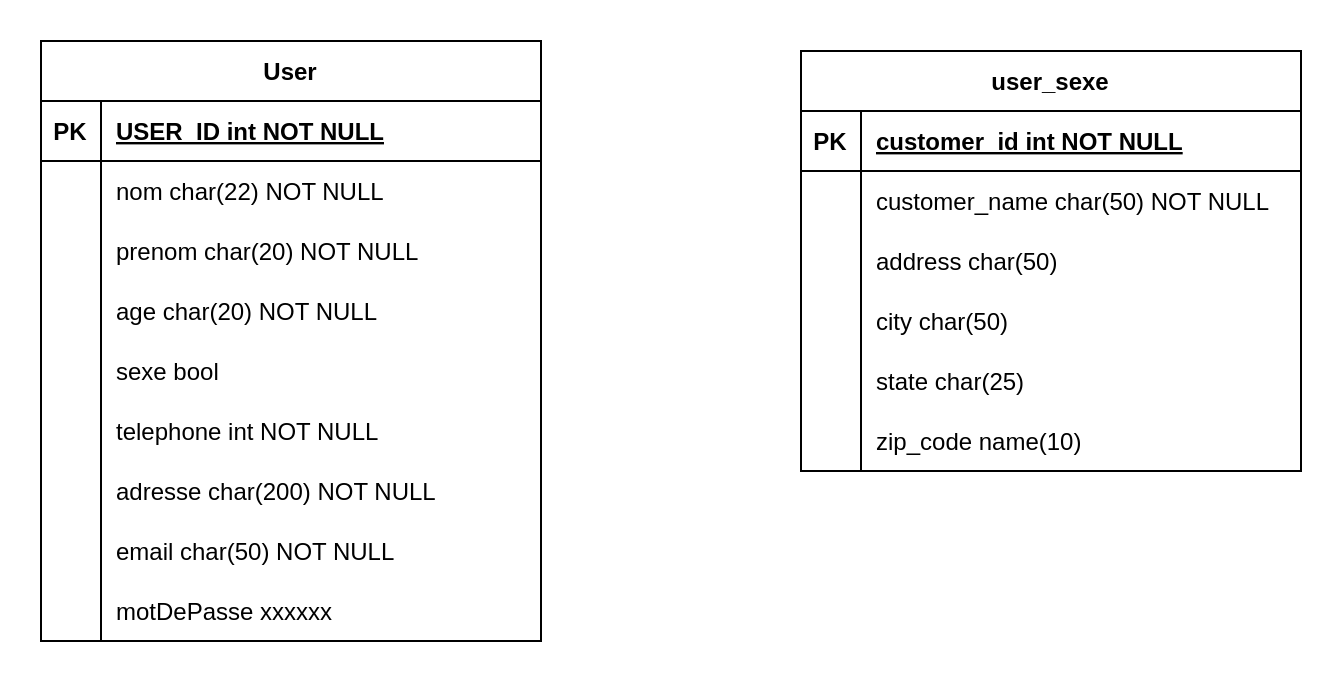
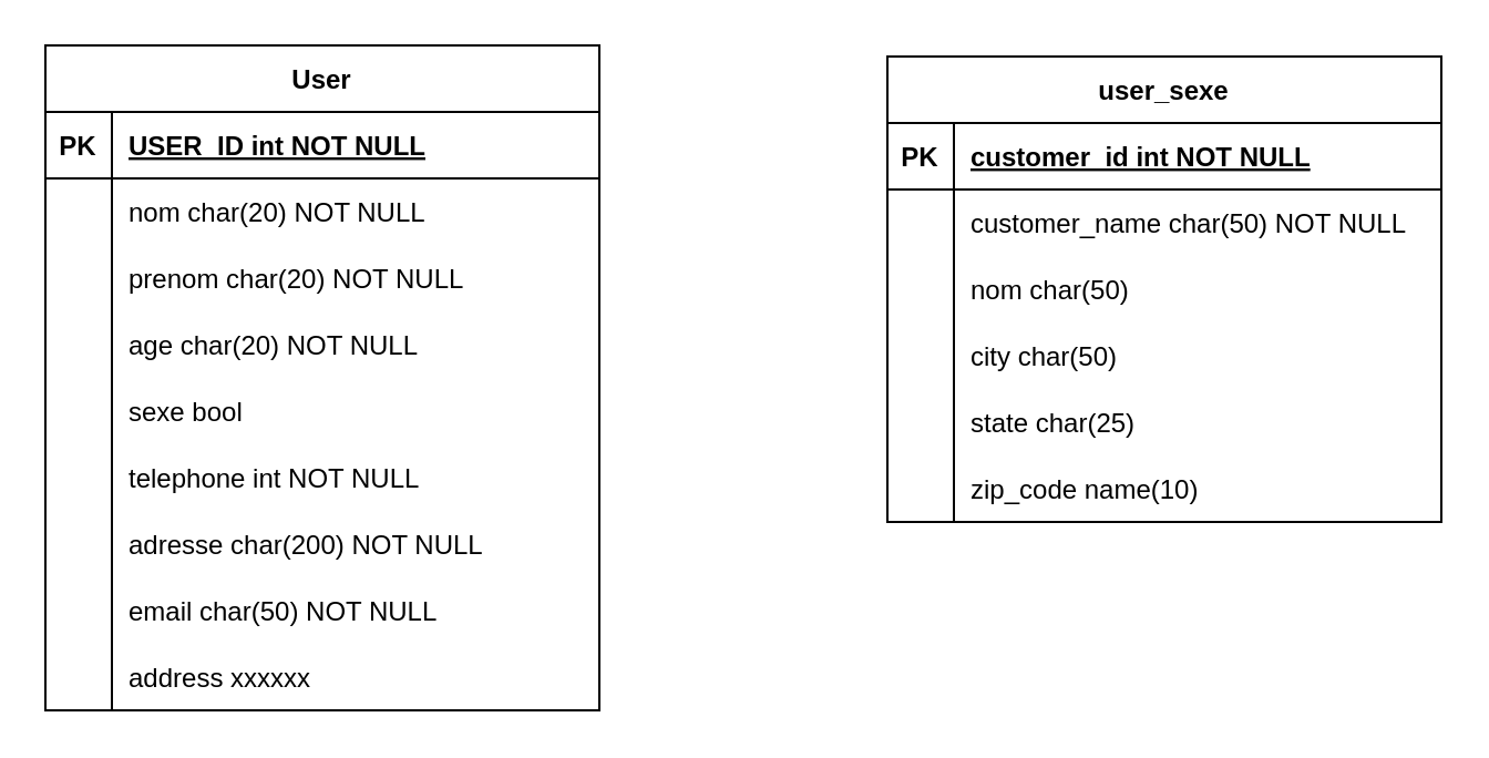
- <mxCell id="28" value="nom char(22) NOT NULL" style="shape=partialRectangle;overflow=hidden;connectable=0;fillColor=none;align=left;strokeColor=inherit;top=0;left=0;bottom=0;right=0;spacingLeft=6;" parent="26" vertex="1"><mxGeometry x="30" width="220" height="30" as="geometry"><mxRectangle width="220" height="30" as="alternateBounds" /></mxGeometry></mxCell>
+ <mxCell id="28" value="nom char(20) NOT NULL" style="shape=partialRectangle;overflow=hidden;connectable=0;fillColor=none;align=left;strokeColor=inherit;top=0;left=0;bottom=0;right=0;spacingLeft=6;" parent="26" vertex="1"><mxGeometry x="30" width="220" height="30" as="geometry"><mxRectangle width="220" height="30" as="alternateBounds" /></mxGeometry></mxCell>
- <mxCell id="11" value="address char(50)" style="shape=partialRectangle;overflow=hidden;connectable=0;fillColor=none;align=left;strokeColor=inherit;top=0;left=0;bottom=0;right=0;spacingLeft=6;" parent="9" vertex="1"><mxGeometry x="30" width="220" height="30" as="geometry"><mxRectangle width="220" height="30" as="alternateBounds" /></mxGeometry></mxCell>
+ <mxCell id="11" value="nom char(50)" style="shape=partialRectangle;overflow=hidden;connectable=0;fillColor=none;align=left;strokeColor=inherit;top=0;left=0;bottom=0;right=0;spacingLeft=6;" parent="9" vertex="1"><mxGeometry x="30" width="220" height="30" as="geometry"><mxRectangle width="220" height="30" as="alternateBounds" /></mxGeometry></mxCell>
- <mxCell id="49" value="motDePasse xxxxxx" style="shape=partialRectangle;overflow=hidden;connectable=0;fillColor=none;align=left;strokeColor=inherit;top=0;left=0;bottom=0;right=0;spacingLeft=6;" parent="47" vertex="1"><mxGeometry x="30" width="220" height="30" as="geometry"><mxRectangle width="220" height="30" as="alternateBounds" /></mxGeometry></mxCell>
+ <mxCell id="49" value="address xxxxxx" style="shape=partialRectangle;overflow=hidden;connectable=0;fillColor=none;align=left;strokeColor=inherit;top=0;left=0;bottom=0;right=0;spacingLeft=6;" parent="47" vertex="1"><mxGeometry x="30" width="220" height="30" as="geometry"><mxRectangle width="220" height="30" as="alternateBounds" /></mxGeometry></mxCell>
